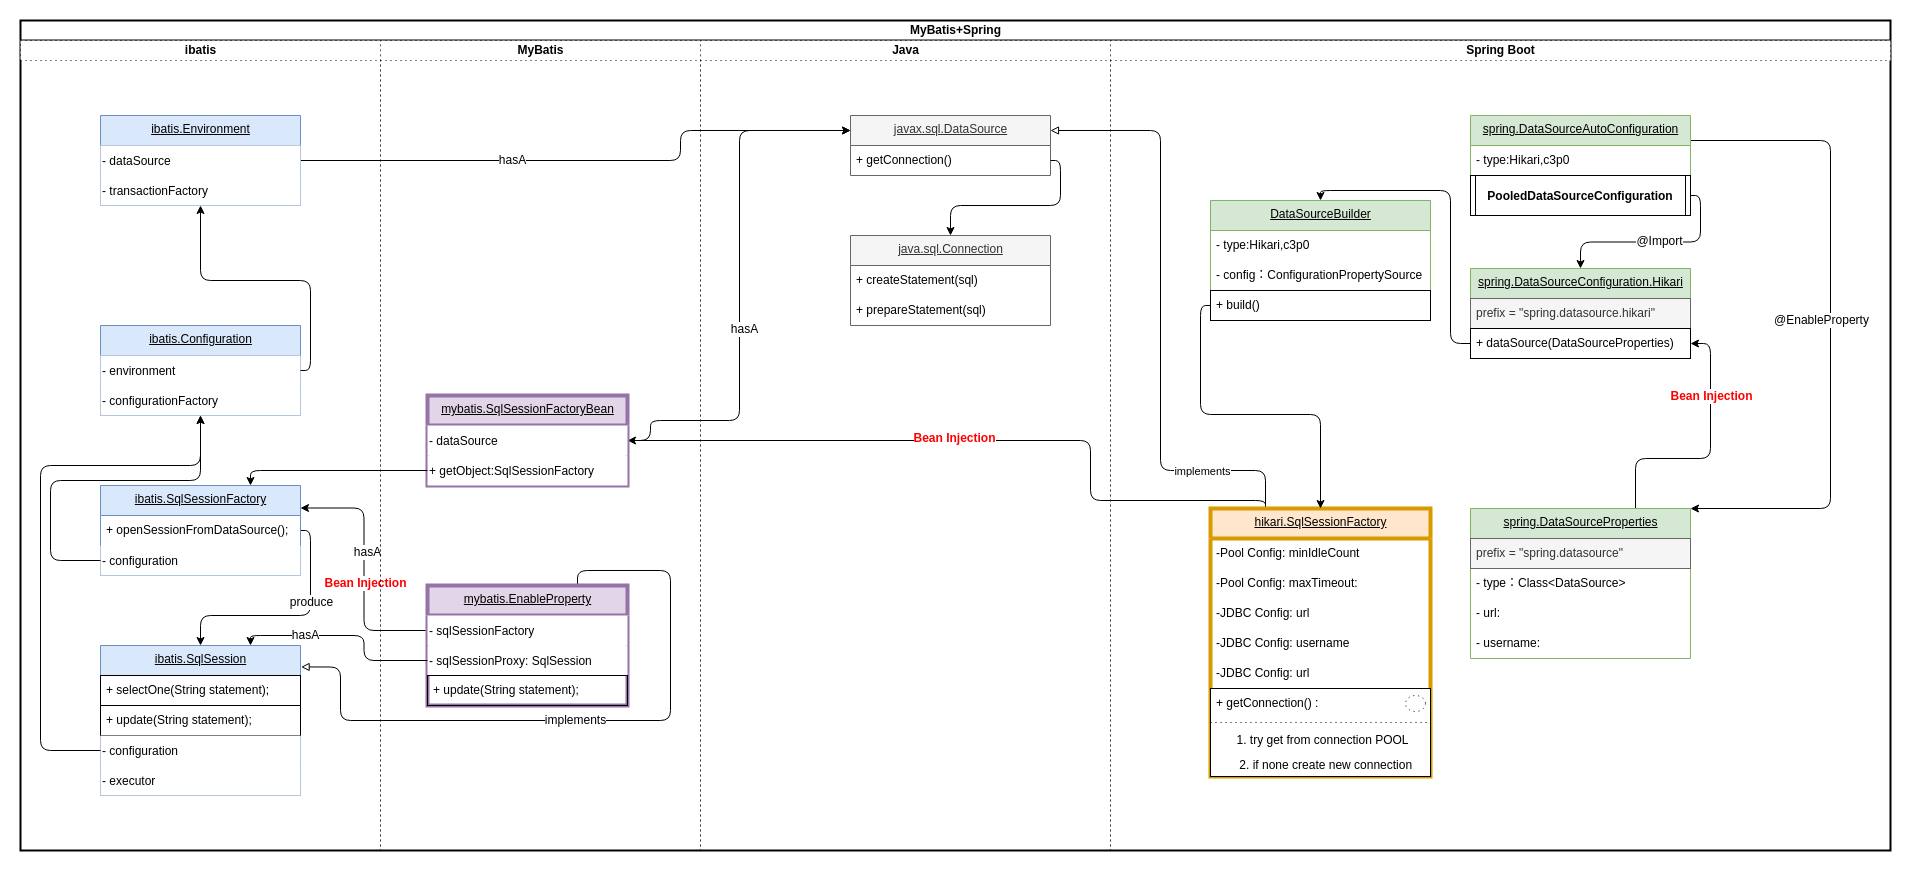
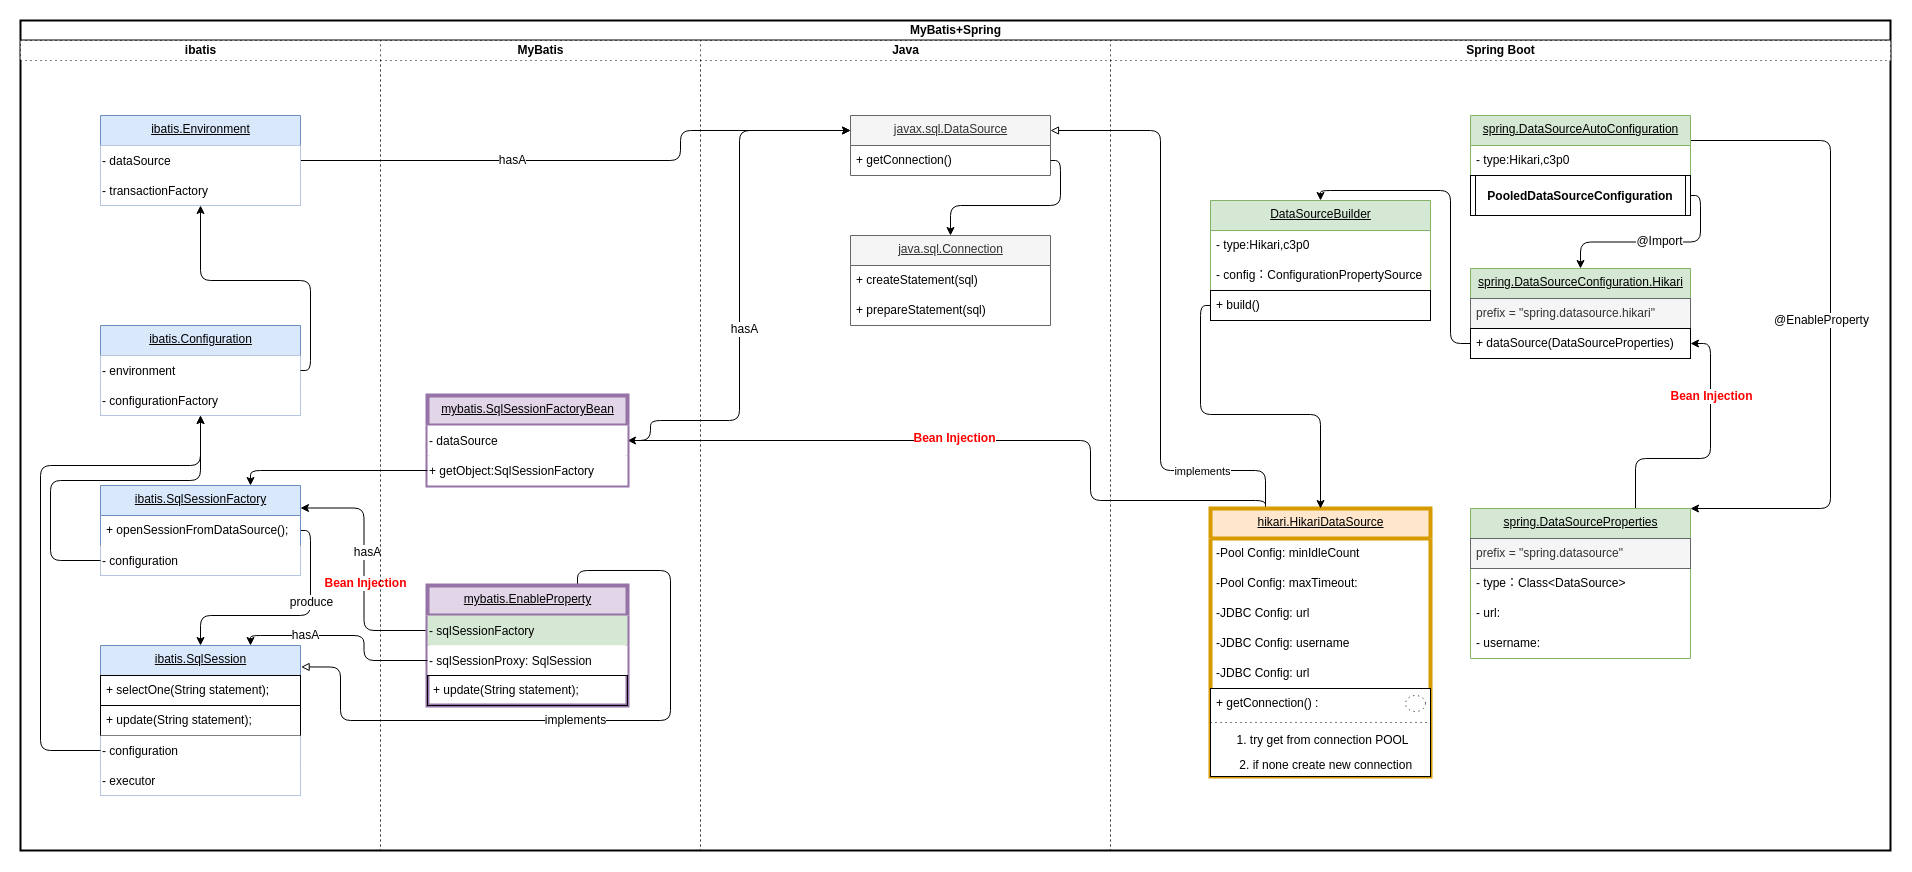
- <mxCell id="54" value="hikari.SqlSessionFactory" style="swimlane;fontStyle=4;align=center;verticalAlign=top;childLayout=stackLayout;horizontal=1;startSize=30;horizontalStack=0;resizeParent=1;resizeParentMax=0;resizeLast=0;collapsible=0;marginBottom=0;html=1;fillColor=#ffe6cc;strokeColor=#d79b00;strokeWidth=4;" parent="1" vertex="1"><mxGeometry x="1210" y="508" width="220" height="268" as="geometry" /></mxCell>
+ <mxCell id="54" value="hikari.HikariDataSource" style="swimlane;fontStyle=4;align=center;verticalAlign=top;childLayout=stackLayout;horizontal=1;startSize=30;horizontalStack=0;resizeParent=1;resizeParentMax=0;resizeLast=0;collapsible=0;marginBottom=0;html=1;fillColor=#ffe6cc;strokeColor=#d79b00;strokeWidth=4;" parent="1" vertex="1"><mxGeometry x="1210" y="508" width="220" height="268" as="geometry" /></mxCell>
- <mxCell id="74" value="- sqlSessionFactory " style="fontStyle=0;strokeColor=none;fontSize=12;align=left;" parent="73" vertex="1"><mxGeometry y="30" width="200" height="30" as="geometry" /></mxCell>
+ <mxCell id="74" value="- sqlSessionFactory " style="fontStyle=0;strokeColor=none;fontSize=12;align=left;fillColor=#d5e8d4;" parent="73" vertex="1"><mxGeometry y="30" width="200" height="30" as="geometry" /></mxCell>
